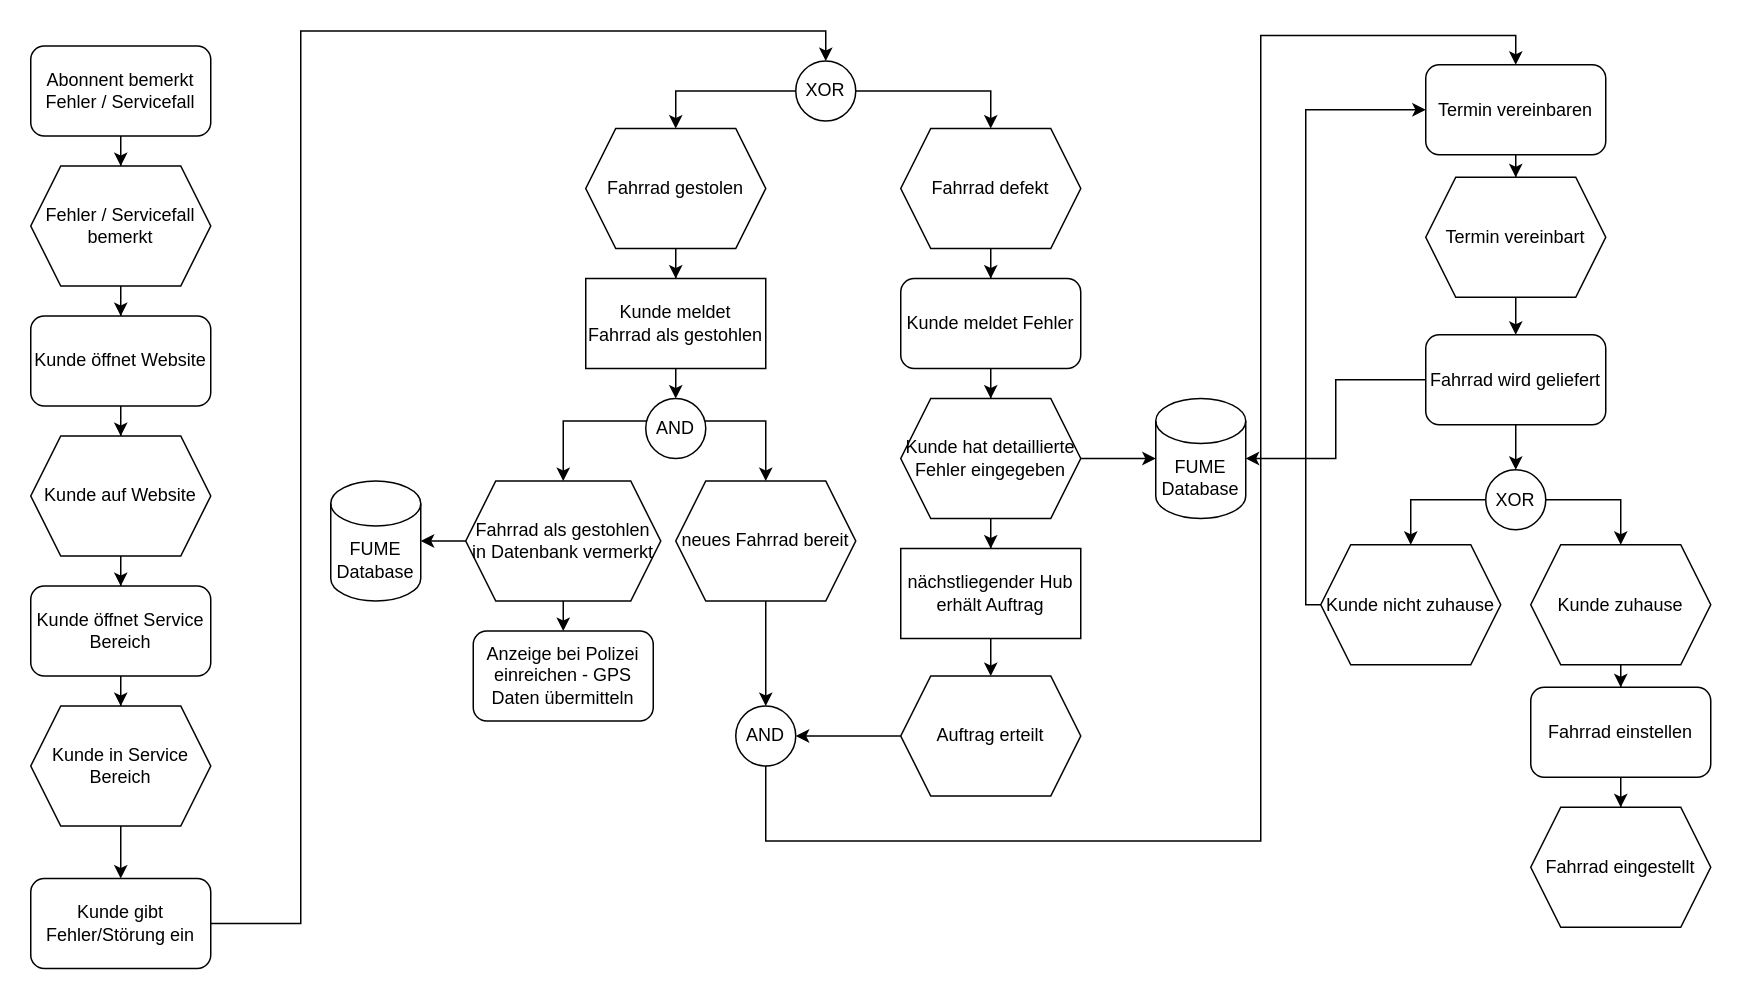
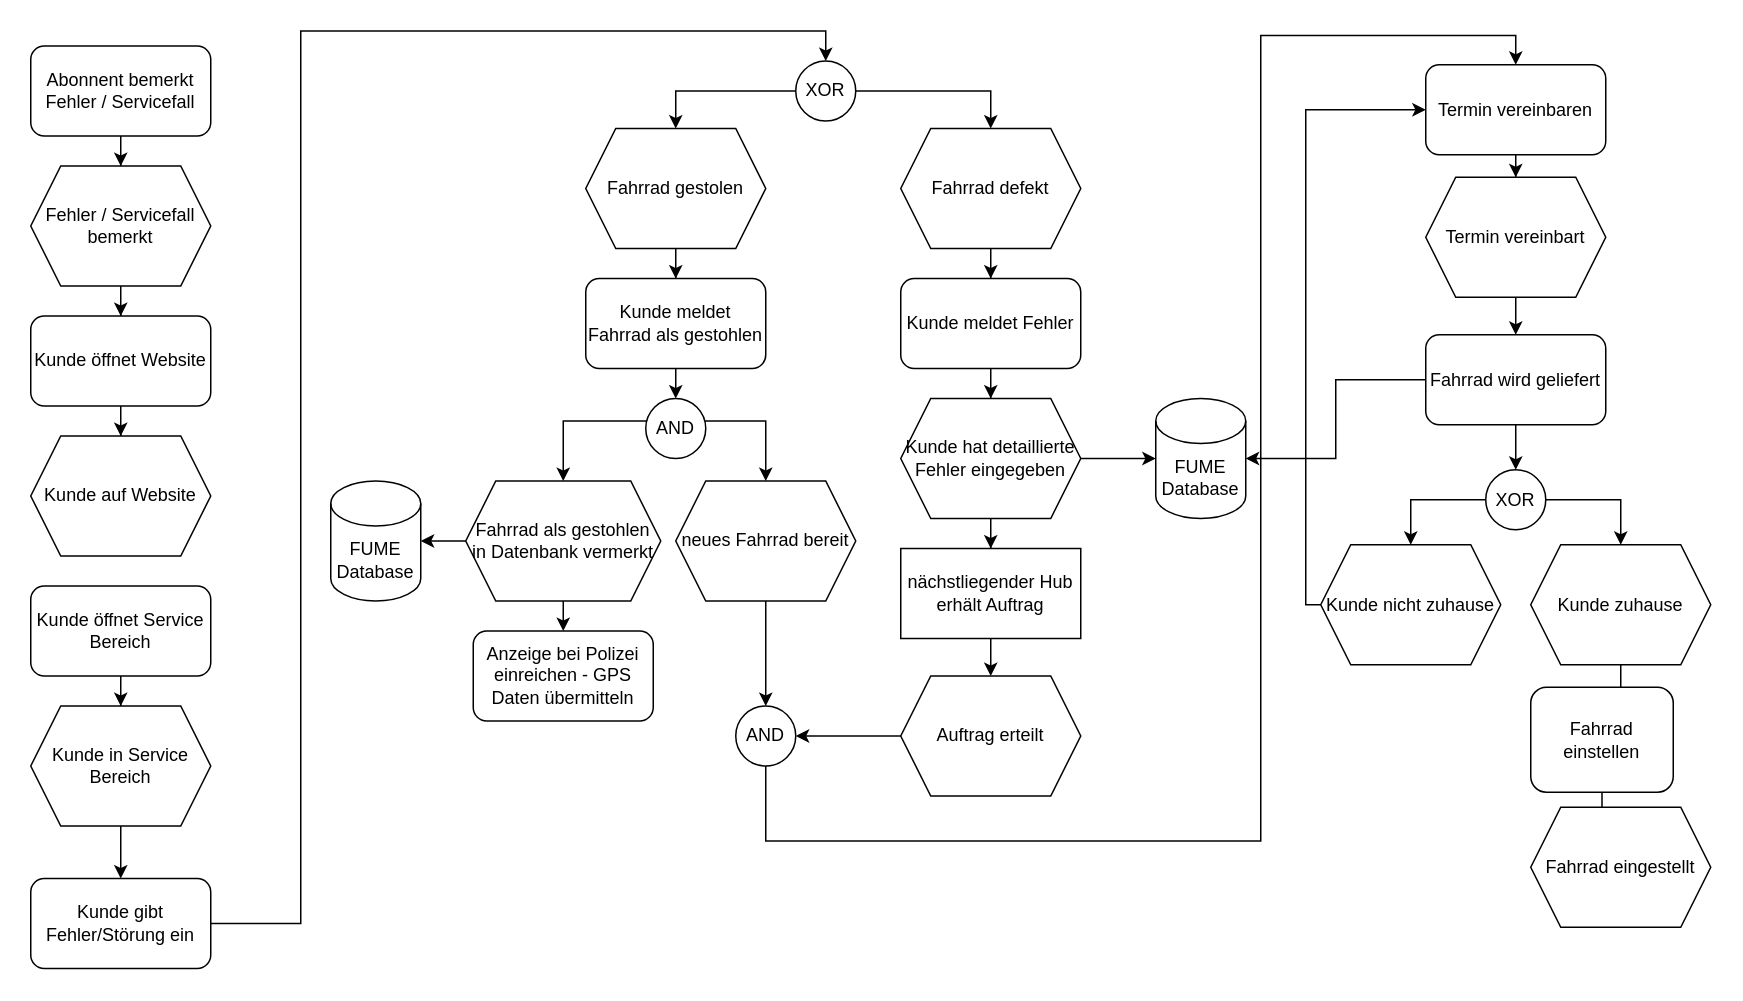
- <mxCell id="15" value="Kunde meldet Fahrrad als gestohlen" style="whiteSpace=wrap;html=1;rounded=0;" vertex="1" parent="1"><mxGeometry x="390" y="185" width="120" height="60" as="geometry" /></mxCell>
+ <mxCell id="15" value="Kunde meldet Fahrrad als gestohlen" style="rounded=1;whiteSpace=wrap;html=1;" vertex="1" parent="1"><mxGeometry x="390" y="185" width="120" height="60" as="geometry" /></mxCell>
- <mxCell id="6" value="" style="edgeStyle=orthogonalEdgeStyle;rounded=0;orthogonalLoop=1;jettySize=auto;html=1;" edge="1" parent="1" source="7" target="9"><mxGeometry relative="1" as="geometry" /></mxCell>
- <mxCell id="42" value="Fahrrad einstellen" style="rounded=1;whiteSpace=wrap;html=1;" vertex="1" parent="1"><mxGeometry x="1020" y="457.5" width="120" height="60" as="geometry" /></mxCell>
+ <mxCell id="42" value="Fahrrad einstellen" style="rounded=1;whiteSpace=wrap;html=1;" vertex="1" parent="1"><mxGeometry x="1020" y="457.5" width="95" height="70" as="geometry" /></mxCell>
